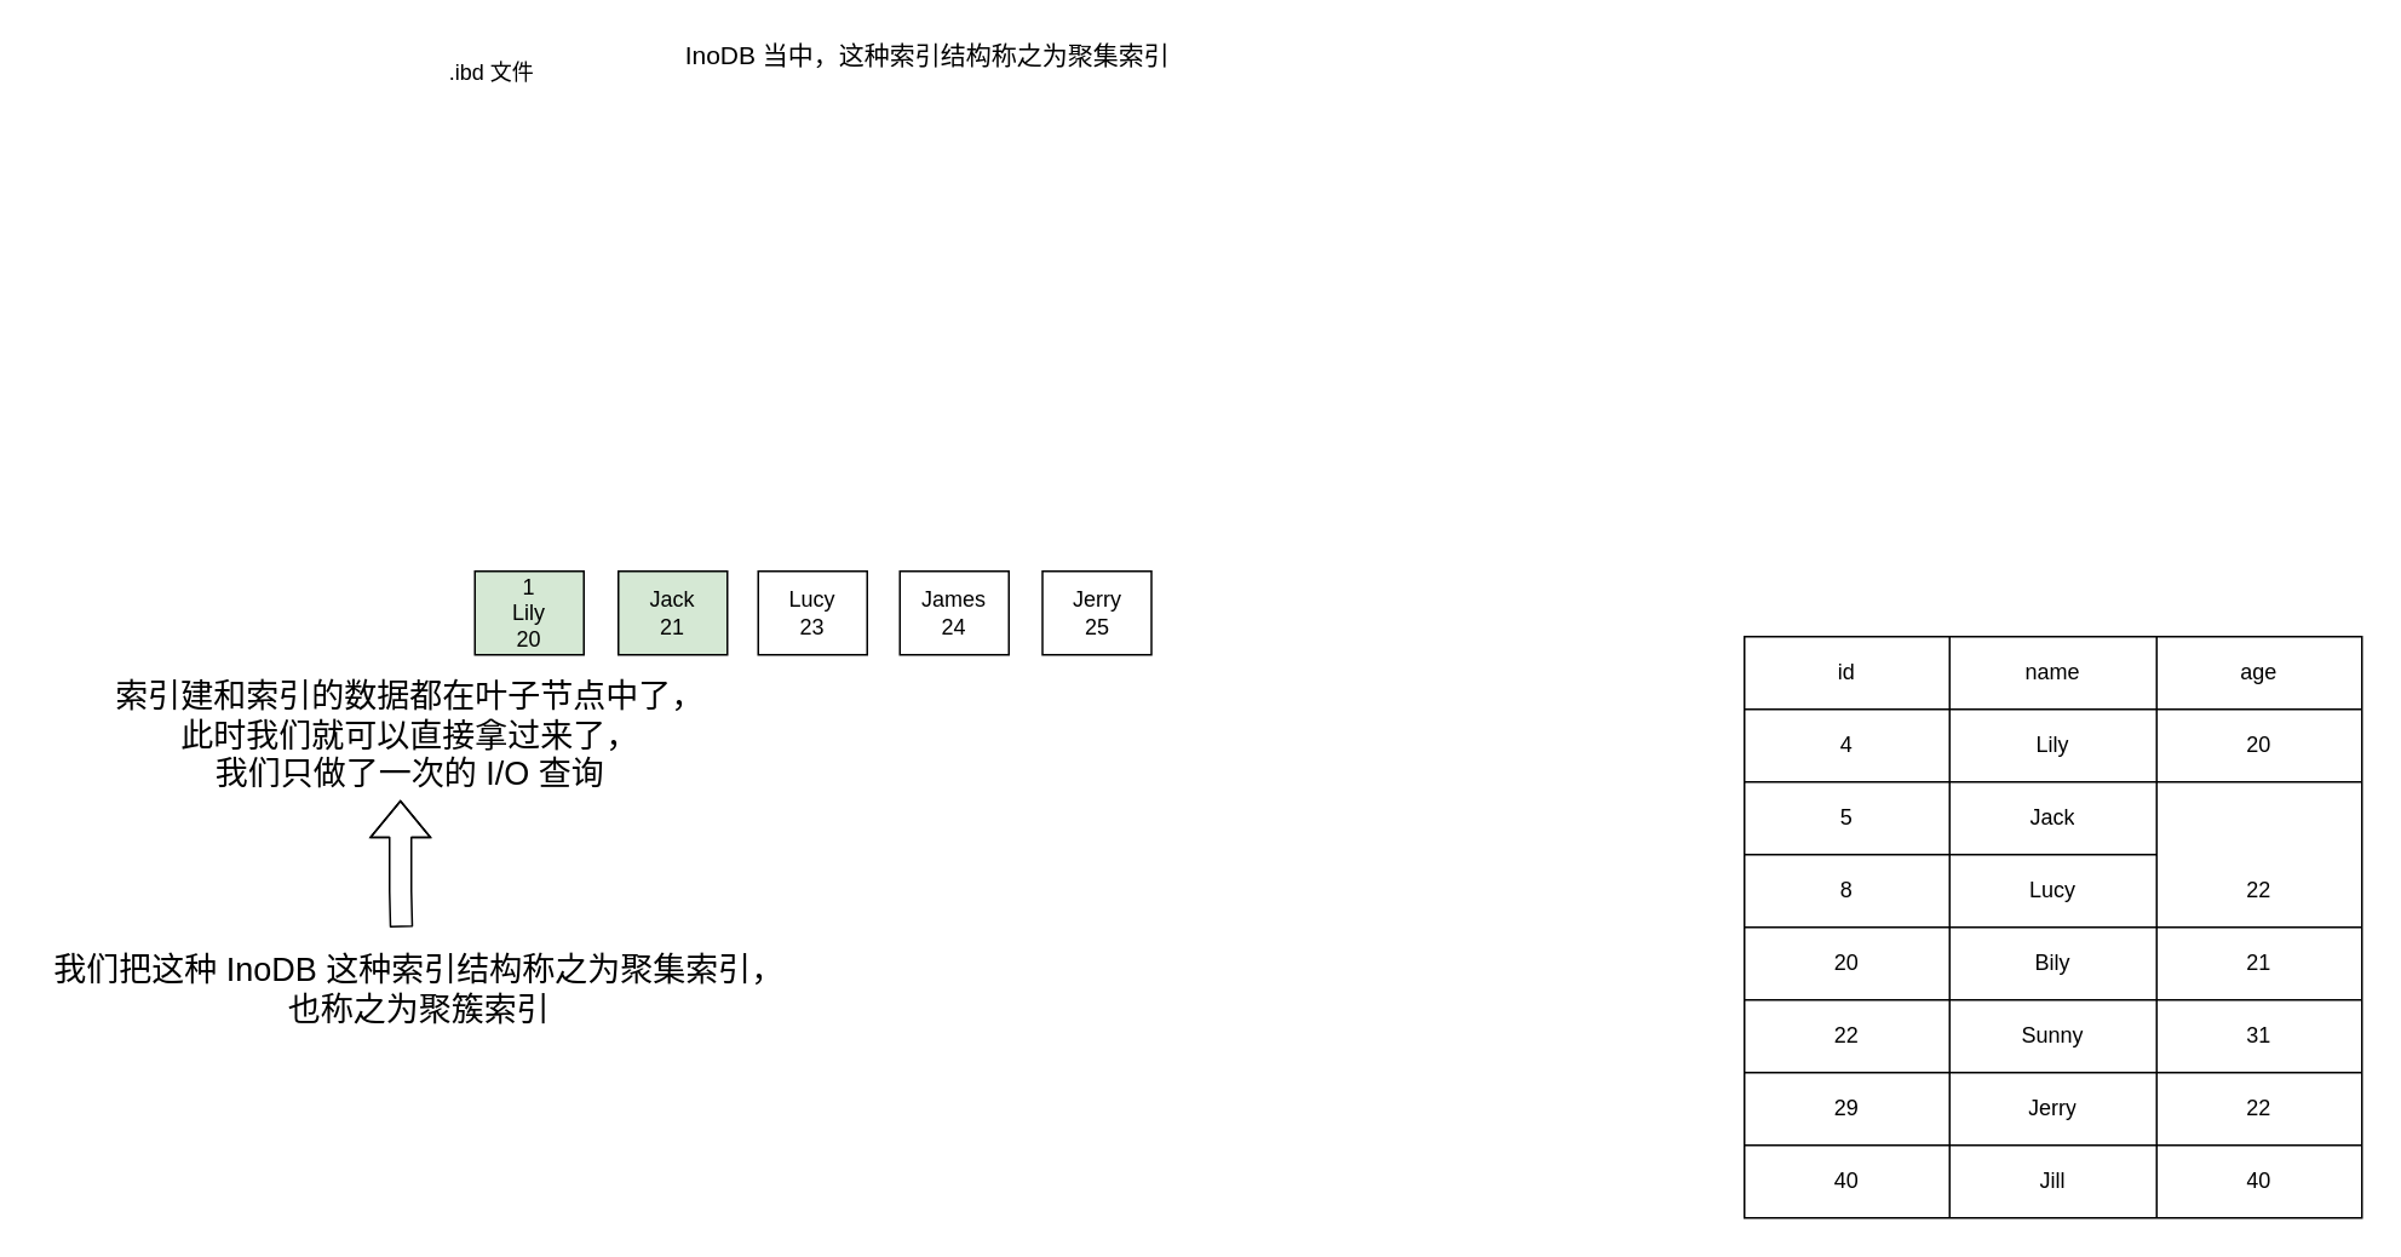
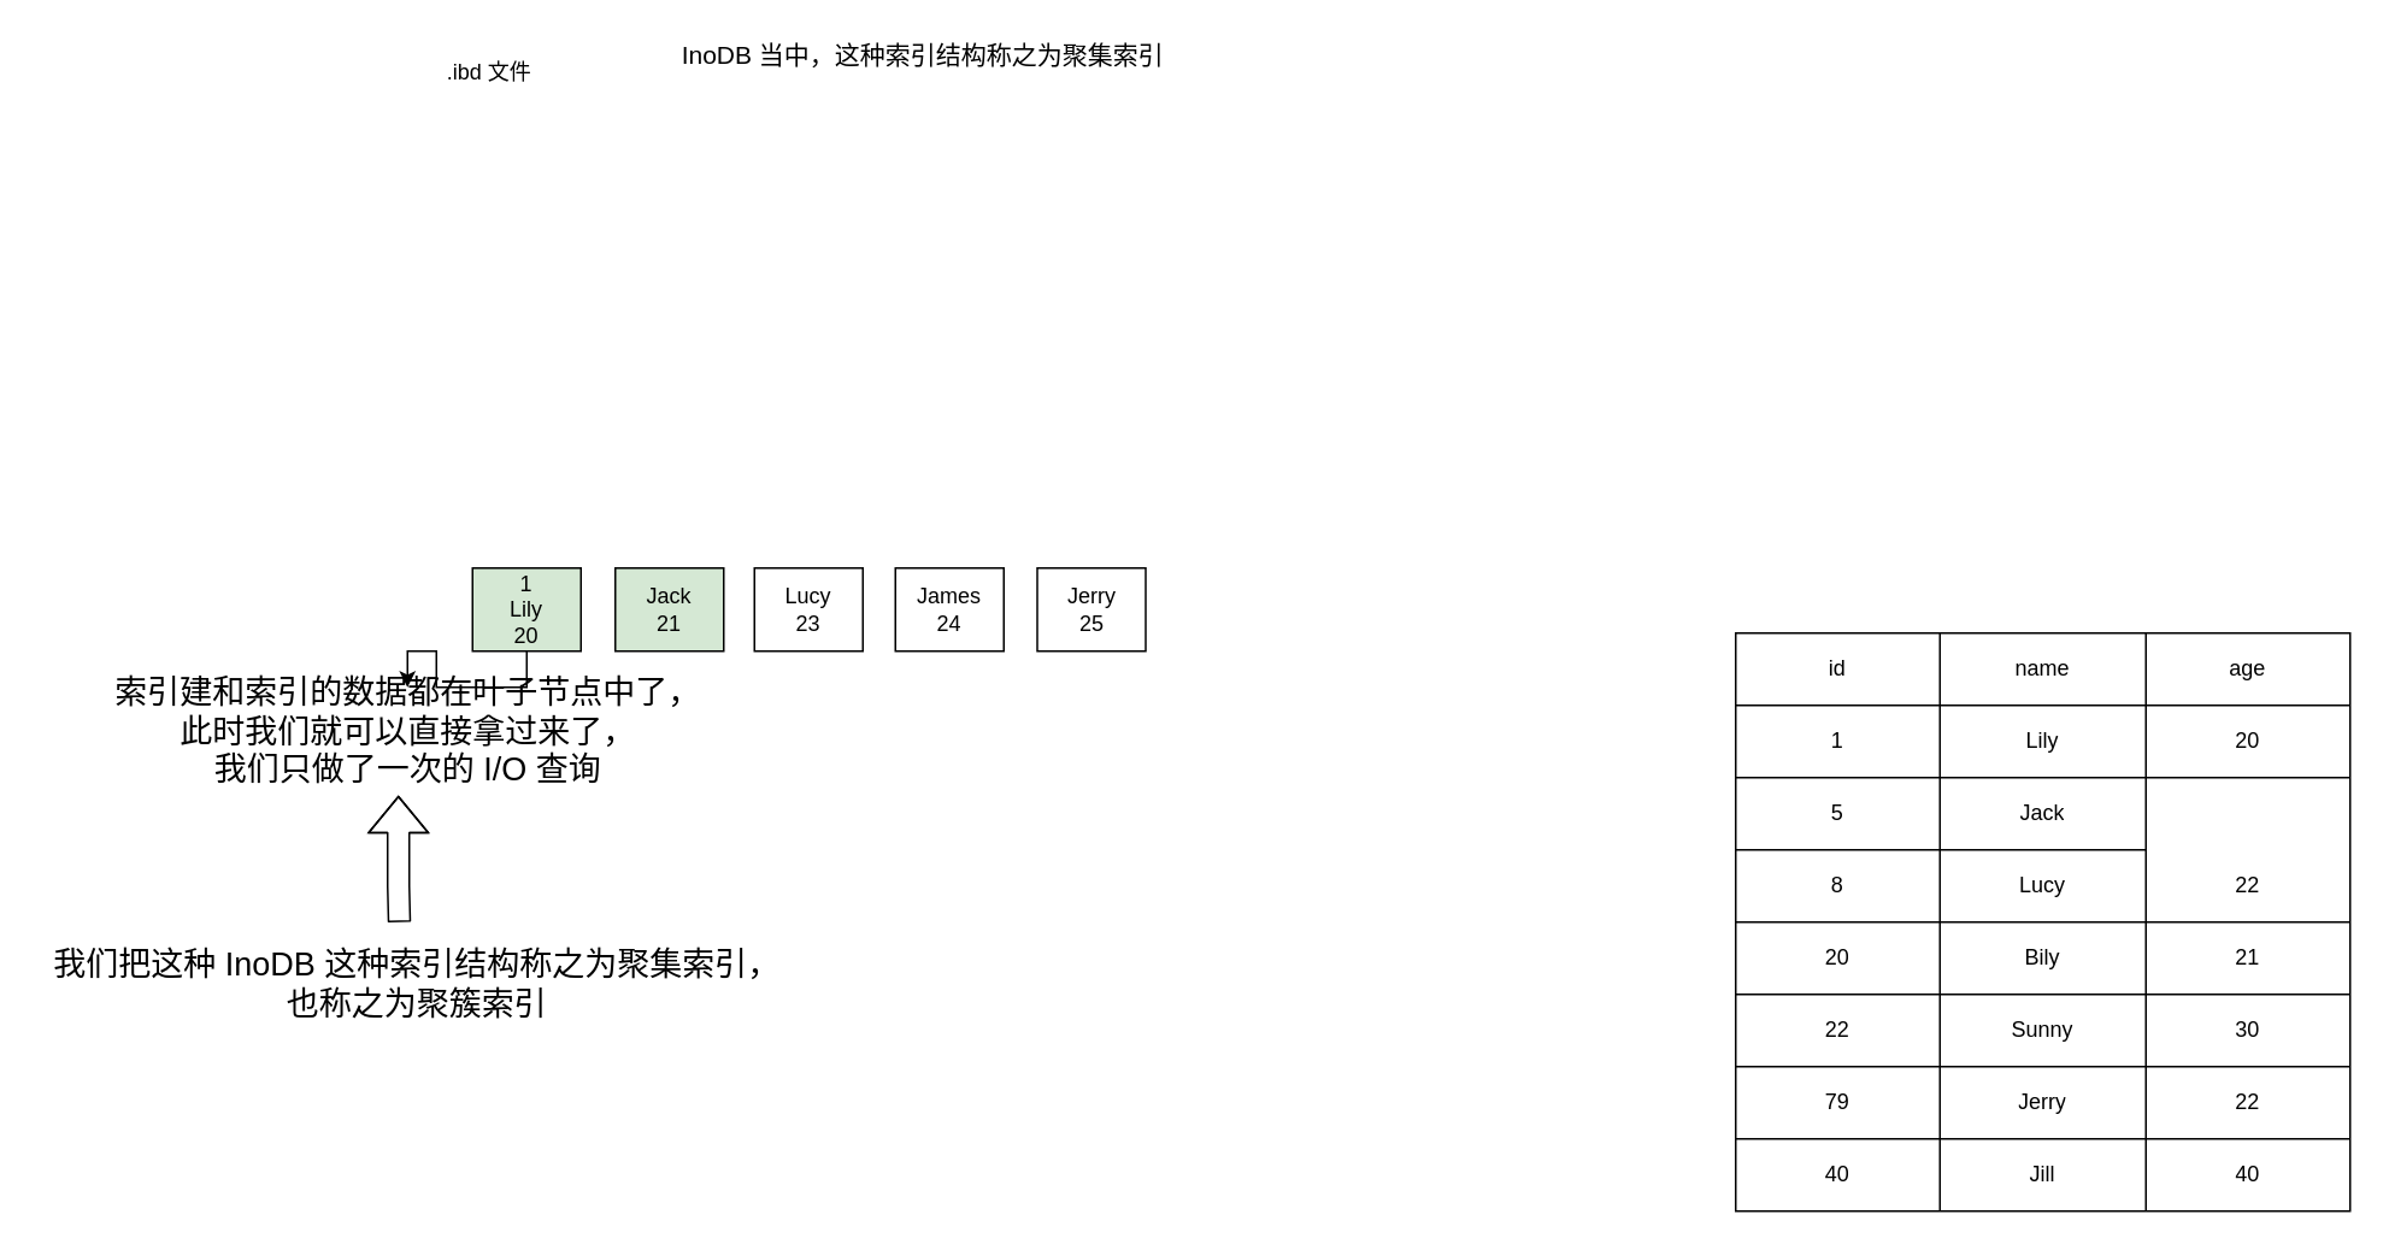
+ <mxCell id="3" value="" style="edgeStyle=orthogonalEdgeStyle;rounded=0;orthogonalLoop=1;jettySize=auto;html=1;" edge="1" parent="1" source="4" target="43"><mxGeometry relative="1" as="geometry" /></mxCell>
- <mxCell id="15" value="4" style="shape=partialRectangle;html=1;whiteSpace=wrap;connectable=0;fillColor=none;top=0;left=0;bottom=0;right=0;overflow=hidden;pointerEvents=1;" parent="14" vertex="1"><mxGeometry width="113" height="40" as="geometry" /></mxCell>
+ <mxCell id="15" value="1" style="shape=partialRectangle;html=1;whiteSpace=wrap;connectable=0;fillColor=none;top=0;left=0;bottom=0;right=0;overflow=hidden;pointerEvents=1;" parent="14" vertex="1"><mxGeometry width="113" height="40" as="geometry" /></mxCell>
- <mxCell id="32" value="31" style="shape=partialRectangle;html=1;whiteSpace=wrap;connectable=0;fillColor=none;top=0;left=0;bottom=0;right=0;overflow=hidden;pointerEvents=1;" parent="29" vertex="1"><mxGeometry x="227" width="113" height="40" as="geometry" /></mxCell>
+ <mxCell id="32" value="30" style="shape=partialRectangle;html=1;whiteSpace=wrap;connectable=0;fillColor=none;top=0;left=0;bottom=0;right=0;overflow=hidden;pointerEvents=1;" parent="29" vertex="1"><mxGeometry x="227" width="113" height="40" as="geometry" /></mxCell>
- <mxCell id="34" value="29" style="shape=partialRectangle;html=1;whiteSpace=wrap;connectable=0;fillColor=none;top=0;left=0;bottom=0;right=0;overflow=hidden;pointerEvents=1;" parent="33" vertex="1"><mxGeometry width="113" height="40" as="geometry" /></mxCell>
+ <mxCell id="34" value="79" style="shape=partialRectangle;html=1;whiteSpace=wrap;connectable=0;fillColor=none;top=0;left=0;bottom=0;right=0;overflow=hidden;pointerEvents=1;" parent="33" vertex="1"><mxGeometry width="113" height="40" as="geometry" /></mxCell>
